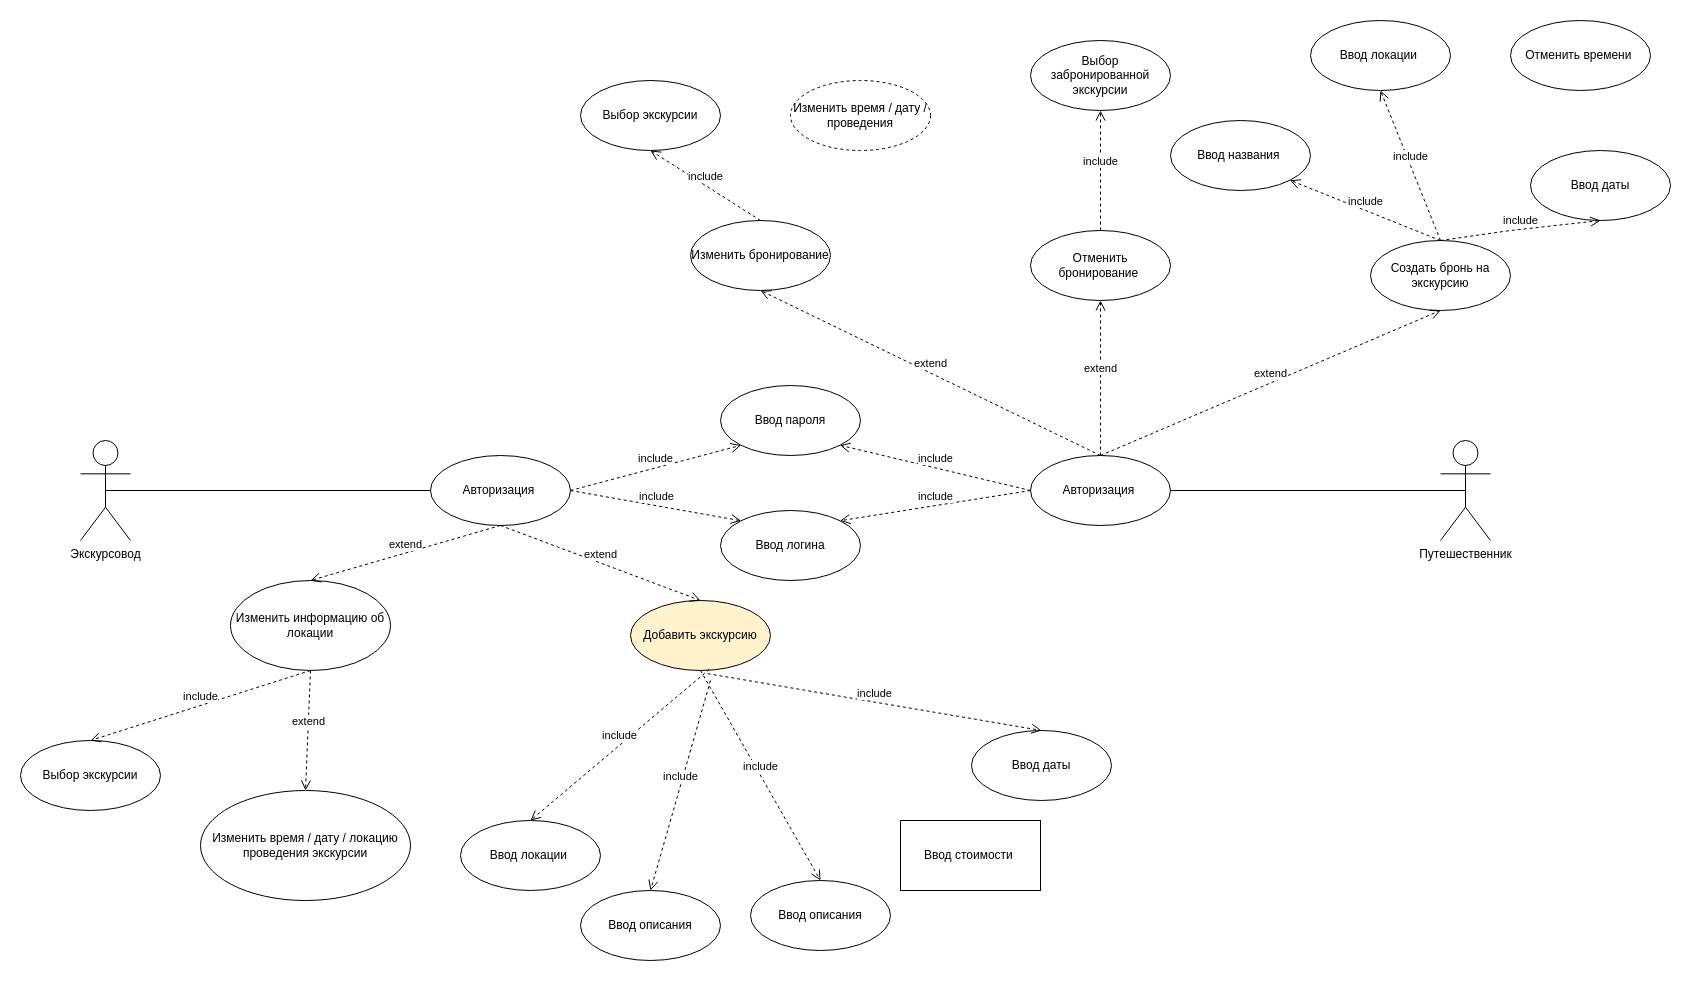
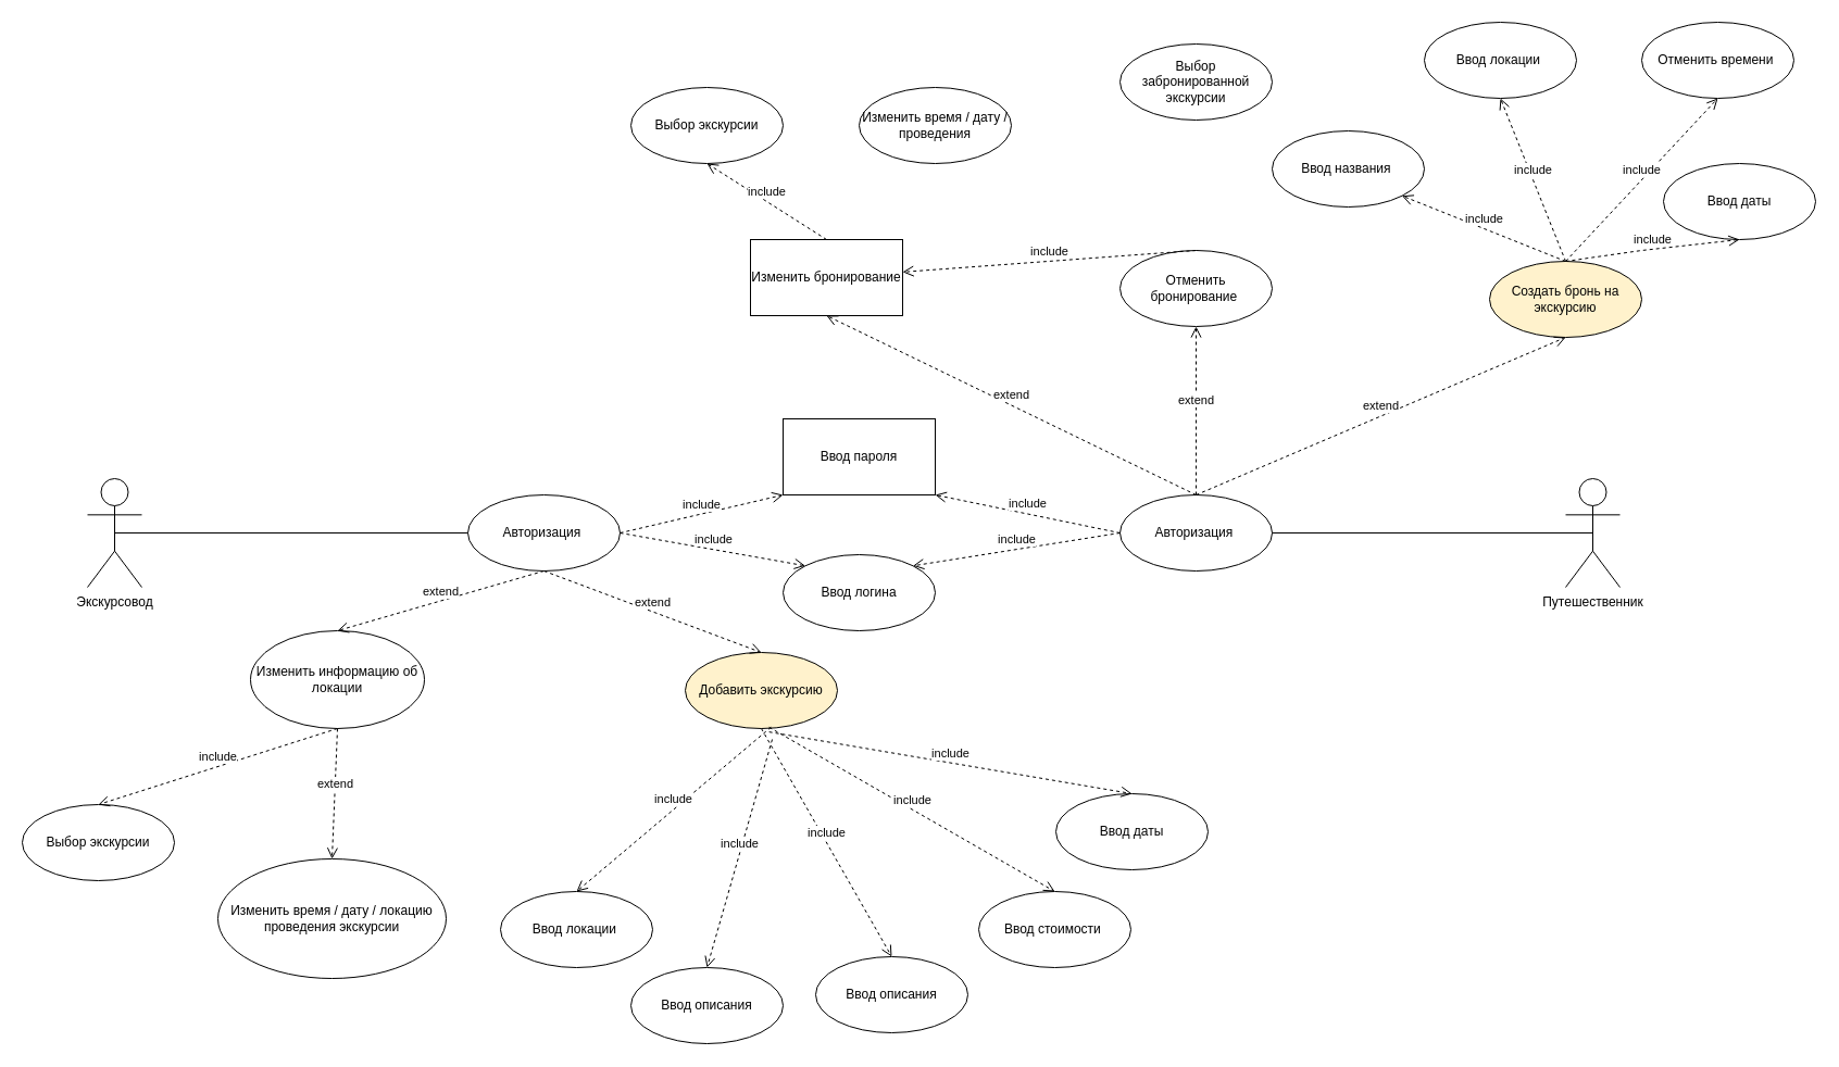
- <mxCell id="31" value="Изменить время / дату / проведения" style="ellipse;whiteSpace=wrap;html=1;dashed=1;" parent="1" vertex="1"><mxGeometry x="790" y="80" width="140" height="70" as="geometry" /></mxCell>
+ <mxCell id="31" value="Изменить время / дату / проведения" style="ellipse;whiteSpace=wrap;html=1;" parent="1" vertex="1"><mxGeometry x="790" y="80" width="140" height="70" as="geometry" /></mxCell>
+ <mxCell id="23" value="include" style="html=1;verticalAlign=bottom;endArrow=open;dashed=1;endSize=8;curved=0;rounded=0;entryX=0.5;entryY=1;entryDx=0;entryDy=0;exitX=0.5;exitY=0;exitDx=0;exitDy=0;" parent="1" source="18" target="21" edge="1"><mxGeometry relative="1" as="geometry"><mxPoint x="1450" y="250" as="sourcePoint" /><mxPoint x="1610" y="230" as="targetPoint" /><Array as="points" /></mxGeometry></mxCell>
- <mxCell id="27" value="include" style="html=1;verticalAlign=bottom;endArrow=open;dashed=1;endSize=8;curved=0;rounded=0;entryX=0.5;entryY=1;entryDx=0;entryDy=0;exitX=0.5;exitY=0;exitDx=0;exitDy=0;" parent="1" source="25" target="26" edge="1"><mxGeometry relative="1" as="geometry"><mxPoint x="1090" y="240" as="sourcePoint" /><mxPoint x="1090" y="110" as="targetPoint" /></mxGeometry></mxCell>
+ <mxCell id="27" value="include" style="html=1;verticalAlign=bottom;endArrow=open;dashed=1;endSize=8;curved=0;rounded=0;exitX=0.5;exitY=0;exitDx=0;exitDy=0;" parent="1" source="25" target="28" edge="1"><mxGeometry relative="1" as="geometry"><mxPoint x="1090" y="240" as="sourcePoint" /><mxPoint x="1090" y="110" as="targetPoint" /></mxGeometry></mxCell>
- <mxCell id="28" value="Изменить бронирование" style="ellipse;whiteSpace=wrap;html=1;" parent="1" vertex="1"><mxGeometry x="690" y="220" width="140" height="70" as="geometry" /></mxCell>
+ <mxCell id="28" value="Изменить бронирование" style="whiteSpace=wrap;html=1;rounded=0;" parent="1" vertex="1"><mxGeometry x="690" y="220" width="140" height="70" as="geometry" /></mxCell>
- <mxCell id="18" value="Создать бронь на экскурсию" style="ellipse;whiteSpace=wrap;html=1;" parent="1" vertex="1"><mxGeometry x="1370" y="240" width="140" height="70" as="geometry" /></mxCell>
+ <mxCell id="18" value="Создать бронь на экскурсию" style="ellipse;whiteSpace=wrap;html=1;fillColor=#fff2cc;" parent="1" vertex="1"><mxGeometry x="1370" y="240" width="140" height="70" as="geometry" /></mxCell>
- <mxCell id="40" value="Ввод пароля" style="ellipse;whiteSpace=wrap;html=1;" parent="1" vertex="1"><mxGeometry x="720" y="385" width="140" height="70" as="geometry" /></mxCell>
+ <mxCell id="40" value="Ввод пароля" style="whiteSpace=wrap;html=1;rounded=0;" parent="1" vertex="1"><mxGeometry x="720" y="385" width="140" height="70" as="geometry" /></mxCell>
+ <mxCell id="14" value="include" style="html=1;verticalAlign=bottom;endArrow=open;dashed=1;endSize=8;curved=0;rounded=0;entryX=0.5;entryY=0;entryDx=0;entryDy=0;exitX=0.551;exitY=0.983;exitDx=0;exitDy=0;exitPerimeter=0;" parent="1" source="7" target="11" edge="1"><mxGeometry relative="1" as="geometry"><mxPoint x="700" y="690" as="sourcePoint" /><mxPoint x="720" y="880" as="targetPoint" /></mxGeometry></mxCell>
- <mxCell id="11" value="Ввод стоимости&amp;nbsp;" style="whiteSpace=wrap;html=1;rounded=0;" parent="1" vertex="1"><mxGeometry x="900" y="820" width="140" height="70" as="geometry" /></mxCell>
+ <mxCell id="11" value="Ввод стоимости&amp;nbsp;" style="ellipse;whiteSpace=wrap;html=1;" parent="1" vertex="1"><mxGeometry x="900" y="820" width="140" height="70" as="geometry" /></mxCell>
